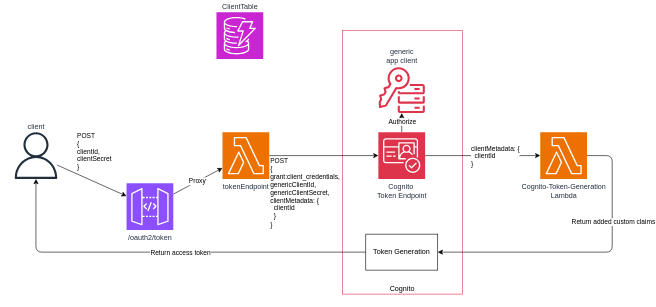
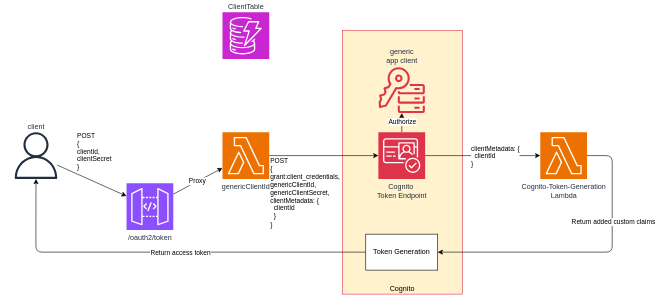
- <mxCell id="9" value="ClientTable" style="sketch=0;points=[[0,0,0],[0.25,0,0],[0.5,0,0],[0.75,0,0],[1,0,0],[0,1,0],[0.25,1,0],[0.5,1,0],[0.75,1,0],[1,1,0],[0,0.25,0],[0,0.5,0],[0,0.75,0],[1,0.25,0],[1,0.5,0],[1,0.75,0]];outlineConnect=0;fontColor=#232F3E;fillColor=#C925D1;strokeColor=#ffffff;dashed=0;verticalLabelPosition=top;verticalAlign=bottom;align=center;html=1;fontSize=12;fontStyle=0;aspect=fixed;shape=mxgraph.aws4.resourceIcon;resIcon=mxgraph.aws4.dynamodb;labelPosition=center;" parent="1" vertex="1"><mxGeometry x="360" y="20" width="78" height="78" as="geometry" /></mxCell>
+ <mxCell id="9" value="ClientTable" style="sketch=0;points=[[0,0,0],[0.25,0,0],[0.5,0,0],[0.75,0,0],[1,0,0],[0,1,0],[0.25,1,0],[0.5,1,0],[0.75,1,0],[1,1,0],[0,0.25,0],[0,0.5,0],[0,0.75,0],[1,0.25,0],[1,0.5,0],[1,0.75,0]];outlineConnect=0;fontColor=#232F3E;fillColor=#C925D1;strokeColor=#ffffff;dashed=0;verticalLabelPosition=top;verticalAlign=bottom;align=center;html=1;fontSize=12;fontStyle=0;aspect=fixed;shape=mxgraph.aws4.resourceIcon;resIcon=mxgraph.aws4.dynamodb;labelPosition=center;" parent="1" vertex="1"><mxGeometry x="370" y="20" width="78" height="78" as="geometry" /></mxCell>
- <mxCell id="8" value="tokenEndpoint" style="sketch=0;points=[[0,0,0],[0.25,0,0],[0.5,0,0],[0.75,0,0],[1,0,0],[0,1,0],[0.25,1,0],[0.5,1,0],[0.75,1,0],[1,1,0],[0,0.25,0],[0,0.5,0],[0,0.75,0],[1,0.25,0],[1,0.5,0],[1,0.75,0]];outlineConnect=0;fontColor=#232F3E;fillColor=#ED7100;strokeColor=#ffffff;dashed=0;verticalLabelPosition=bottom;verticalAlign=top;align=center;html=1;fontSize=12;fontStyle=0;aspect=fixed;shape=mxgraph.aws4.resourceIcon;resIcon=mxgraph.aws4.lambda;" parent="1" vertex="1"><mxGeometry x="370" y="220" width="78" height="78" as="geometry" /></mxCell>
+ <mxCell id="8" value="genericClientId" style="sketch=0;points=[[0,0,0],[0.25,0,0],[0.5,0,0],[0.75,0,0],[1,0,0],[0,1,0],[0.25,1,0],[0.5,1,0],[0.75,1,0],[1,1,0],[0,0.25,0],[0,0.5,0],[0,0.75,0],[1,0.25,0],[1,0.5,0],[1,0.75,0]];outlineConnect=0;fontColor=#232F3E;fillColor=#ED7100;strokeColor=#ffffff;dashed=0;verticalLabelPosition=bottom;verticalAlign=top;align=center;html=1;fontSize=12;fontStyle=0;aspect=fixed;shape=mxgraph.aws4.resourceIcon;resIcon=mxgraph.aws4.lambda;" parent="1" vertex="1"><mxGeometry x="370" y="220" width="78" height="78" as="geometry" /></mxCell>
- <mxCell id="10" value="Cognito" style="rounded=0;whiteSpace=wrap;html=1;verticalAlign=bottom;strokeColor=#DD344C;" parent="1" vertex="1"><mxGeometry x="570" y="50" width="200" height="440" as="geometry" /></mxCell>
+ <mxCell id="10" value="Cognito" style="rounded=0;whiteSpace=wrap;html=1;verticalAlign=bottom;strokeColor=#DD344C;fillColor=#fff2cc;" parent="1" vertex="1"><mxGeometry x="570" y="50" width="200" height="440" as="geometry" /></mxCell>
